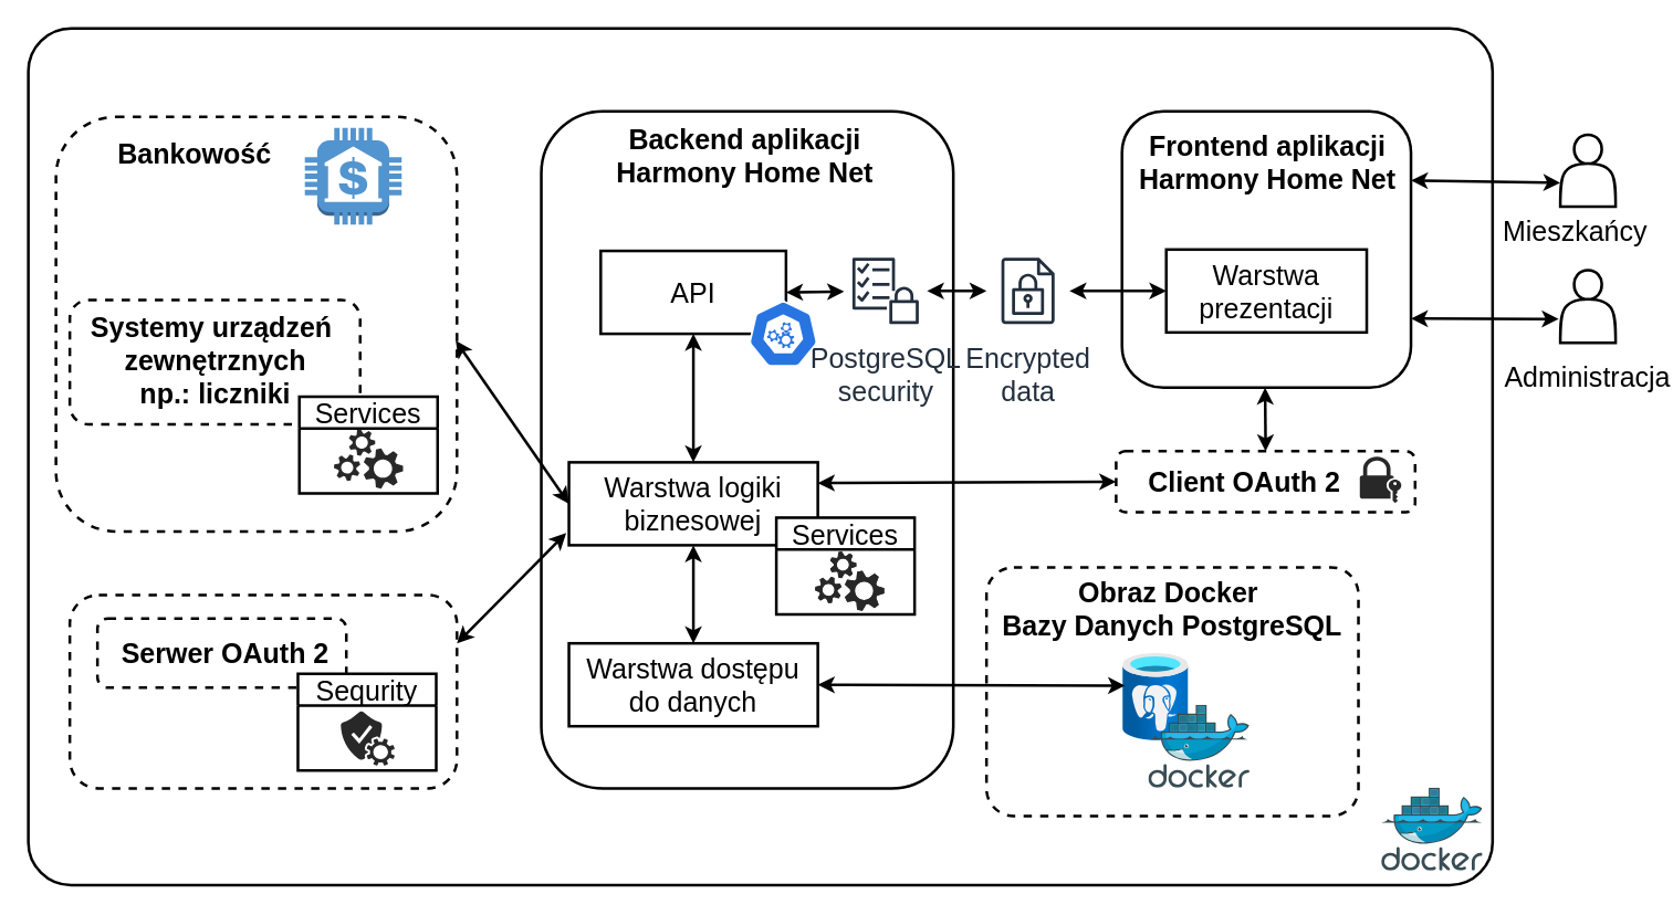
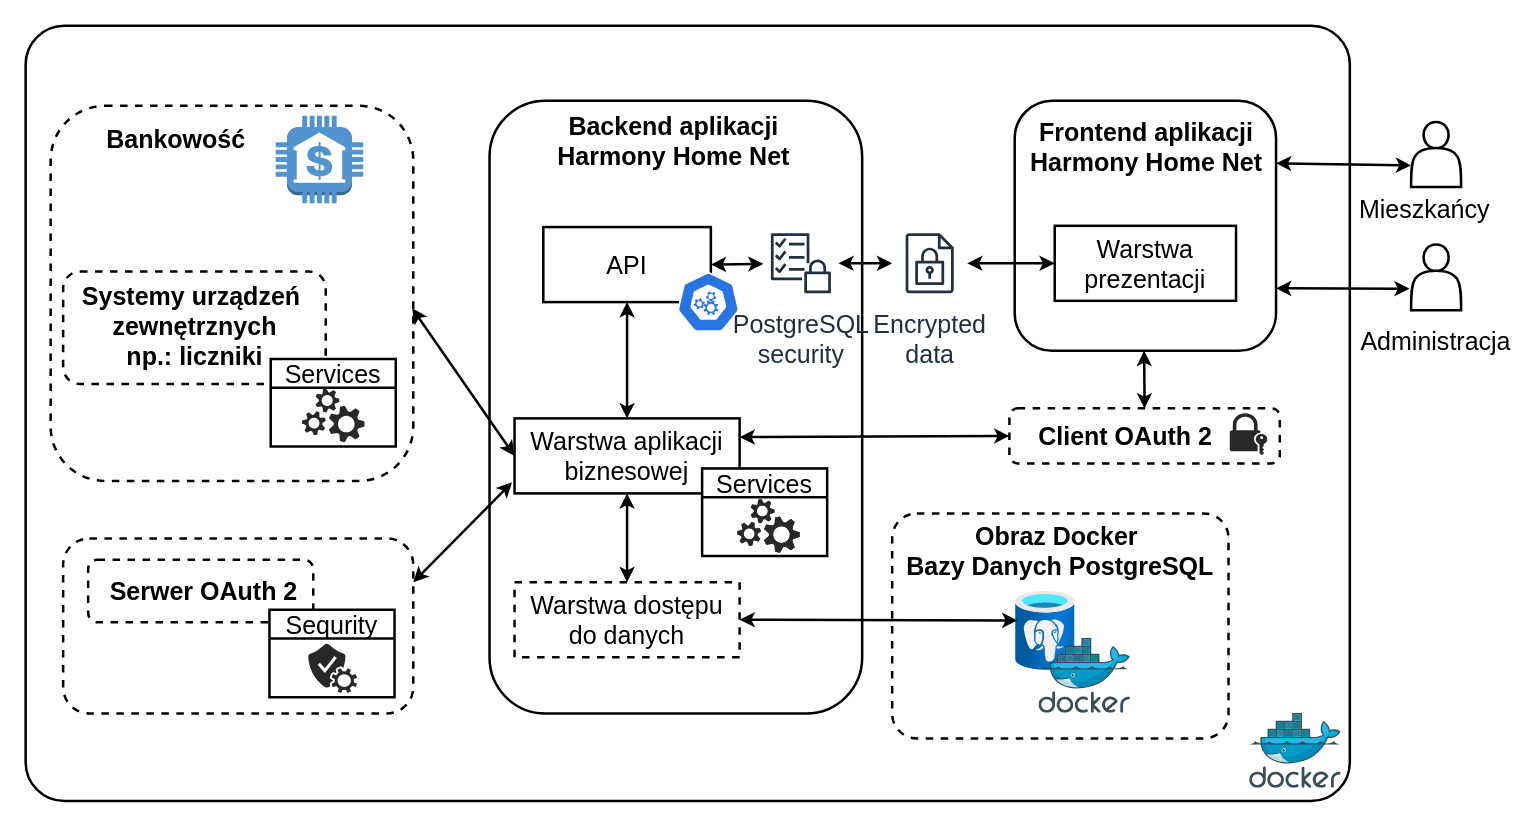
- <mxCell id="7" value="&lt;font style=&quot;font-size: 20px;&quot;&gt;Warstwa logiki biznesowej&lt;/font&gt;" style="rounded=0;whiteSpace=wrap;html=1;fillColor=none;fontSize=20;strokeWidth=2;" parent="1" vertex="1"><mxGeometry x="411" y="334" width="180" height="60" as="geometry" /></mxCell>
+ <mxCell id="7" value="&lt;font style=&quot;font-size: 20px;&quot;&gt;Warstwa aplikacji biznesowej&lt;/font&gt;" style="rounded=0;whiteSpace=wrap;html=1;fillColor=none;fontSize=20;strokeWidth=2;" parent="1" vertex="1"><mxGeometry x="411" y="334" width="180" height="60" as="geometry" /></mxCell>
- <mxCell id="8" value="&lt;font style=&quot;font-size: 20px;&quot;&gt;Warstwa dostępu do danych&lt;/font&gt;" style="rounded=0;whiteSpace=wrap;html=1;fontFamily=Helvetica;fillColor=none;fontSize=20;strokeWidth=2;" parent="1" vertex="1"><mxGeometry x="411" y="465" width="180" height="60" as="geometry" /></mxCell>
+ <mxCell id="8" value="&lt;font style=&quot;font-size: 20px;&quot;&gt;Warstwa dostępu do danych&lt;/font&gt;" style="rounded=0;whiteSpace=wrap;html=1;fontFamily=Helvetica;fillColor=none;fontSize=20;strokeWidth=2;dashed=1;" parent="1" vertex="1"><mxGeometry x="411" y="465" width="180" height="60" as="geometry" /></mxCell>
